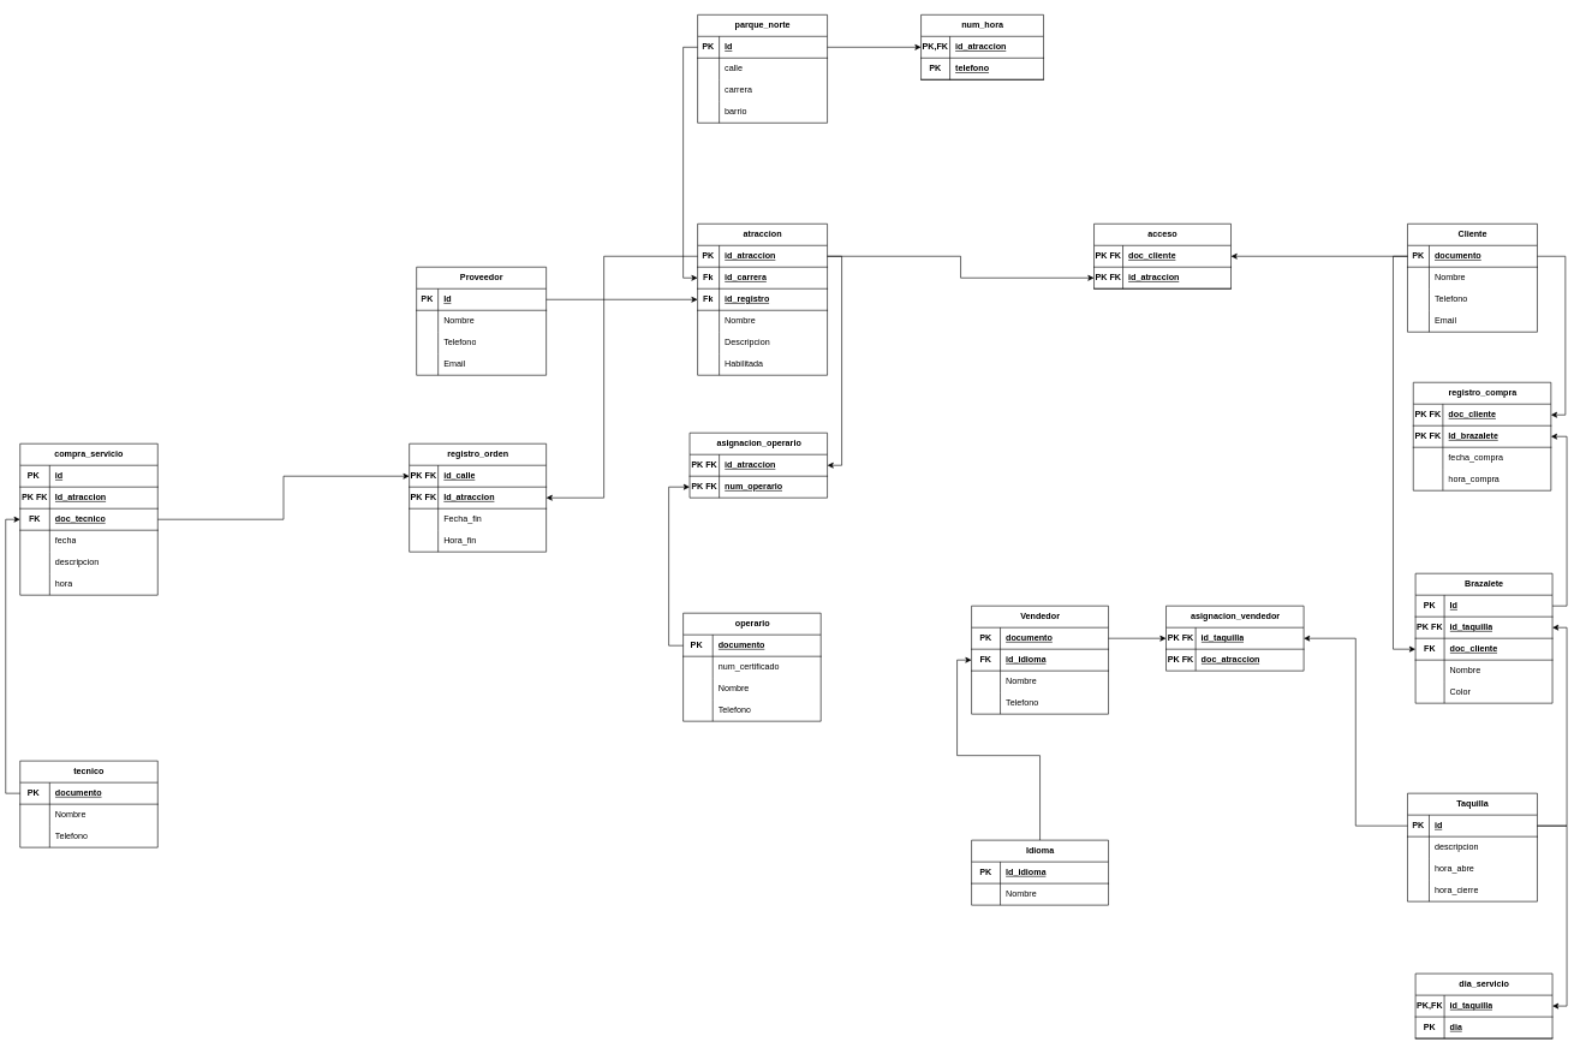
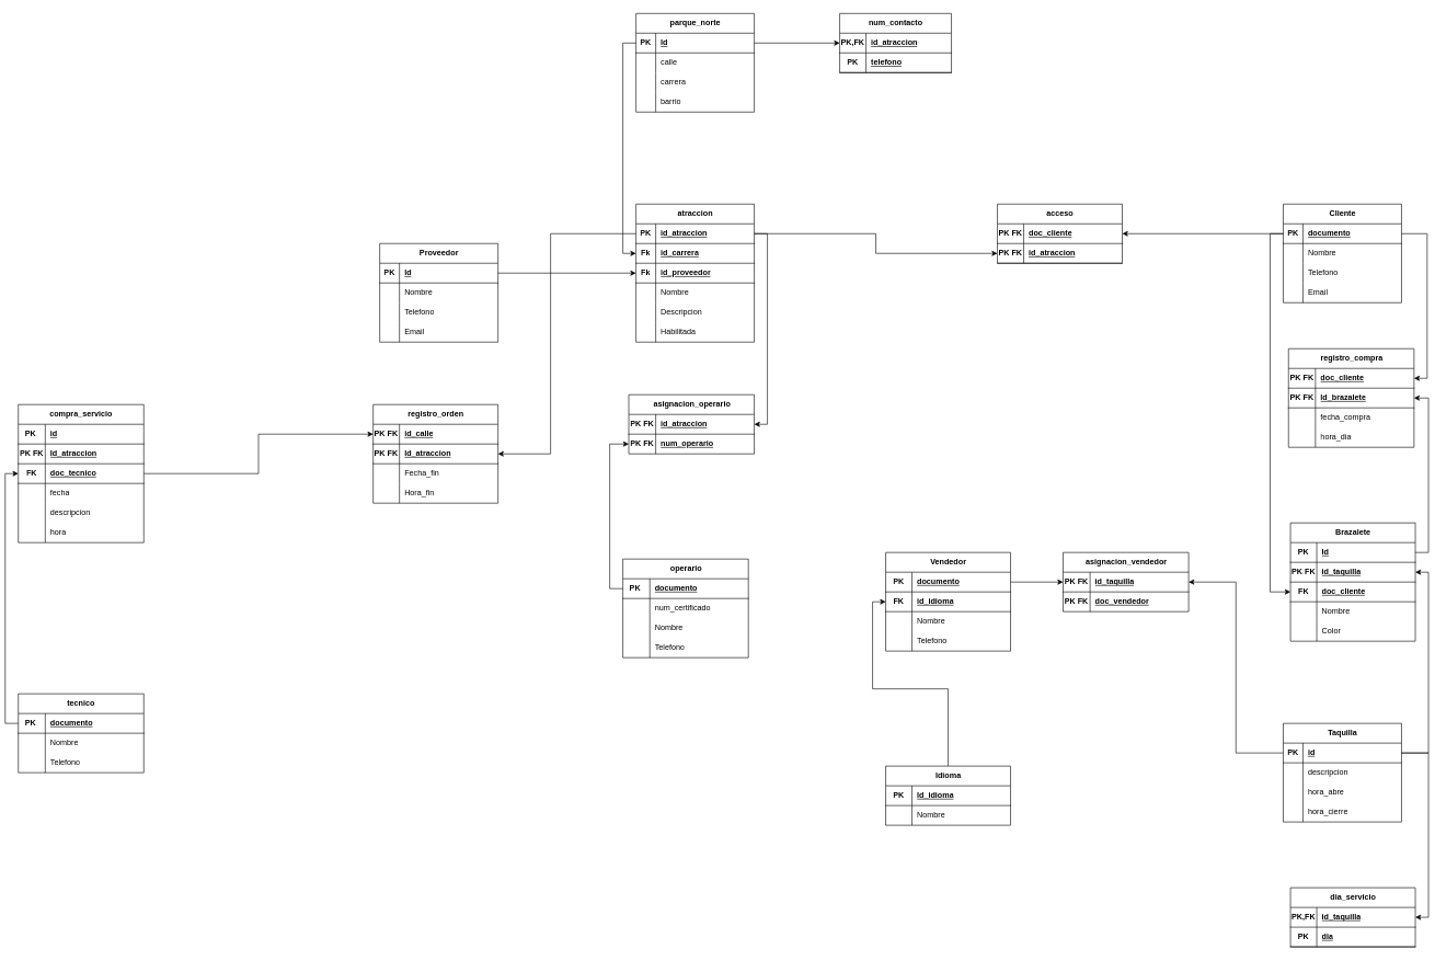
- <mxCell id="2" value="num_hora" style="shape=table;startSize=30;container=1;collapsible=1;childLayout=tableLayout;fixedRows=1;rowLines=0;fontStyle=1;align=center;resizeLast=1;html=1;" parent="1" vertex="1"><mxGeometry x="1271" y="20" width="170" height="90" as="geometry" /></mxCell>
+ <mxCell id="2" value="num_contacto" style="shape=table;startSize=30;container=1;collapsible=1;childLayout=tableLayout;fixedRows=1;rowLines=0;fontStyle=1;align=center;resizeLast=1;html=1;" parent="1" vertex="1"><mxGeometry x="1271" y="20" width="170" height="90" as="geometry" /></mxCell>
- <mxCell id="114" value="id_registro" style="shape=partialRectangle;connectable=0;fillColor=none;top=0;left=0;bottom=0;right=0;align=left;spacingLeft=6;fontStyle=5;overflow=hidden;whiteSpace=wrap;html=1;" parent="112" vertex="1"><mxGeometry x="30" width="150" height="30" as="geometry"><mxRectangle width="150" height="30" as="alternateBounds" /></mxGeometry></mxCell>
+ <mxCell id="114" value="id_proveedor" style="shape=partialRectangle;connectable=0;fillColor=none;top=0;left=0;bottom=0;right=0;align=left;spacingLeft=6;fontStyle=5;overflow=hidden;whiteSpace=wrap;html=1;" parent="112" vertex="1"><mxGeometry x="30" width="150" height="30" as="geometry"><mxRectangle width="150" height="30" as="alternateBounds" /></mxGeometry></mxCell>
- <mxCell id="164" value="hora_compra" style="shape=partialRectangle;connectable=0;fillColor=none;top=0;left=0;bottom=0;right=0;align=left;spacingLeft=6;overflow=hidden;whiteSpace=wrap;html=1;" parent="162" vertex="1"><mxGeometry x="41" width="150" height="30" as="geometry"><mxRectangle width="150" height="30" as="alternateBounds" /></mxGeometry></mxCell>
+ <mxCell id="164" value="hora_dia" style="shape=partialRectangle;connectable=0;fillColor=none;top=0;left=0;bottom=0;right=0;align=left;spacingLeft=6;overflow=hidden;whiteSpace=wrap;html=1;" parent="162" vertex="1"><mxGeometry x="41" width="150" height="30" as="geometry"><mxRectangle width="150" height="30" as="alternateBounds" /></mxGeometry></mxCell>
- <mxCell id="146" value="&lt;b&gt;&lt;u&gt;doc_atraccion&lt;/u&gt;&lt;/b&gt;" style="shape=partialRectangle;connectable=0;fillColor=none;top=0;left=0;bottom=0;right=0;align=left;spacingLeft=6;overflow=hidden;whiteSpace=wrap;html=1;" parent="144" vertex="1"><mxGeometry x="41" width="150" height="30" as="geometry"><mxRectangle width="150" height="30" as="alternateBounds" /></mxGeometry></mxCell>
+ <mxCell id="146" value="&lt;b&gt;&lt;u&gt;doc_vendedor&lt;/u&gt;&lt;/b&gt;" style="shape=partialRectangle;connectable=0;fillColor=none;top=0;left=0;bottom=0;right=0;align=left;spacingLeft=6;overflow=hidden;whiteSpace=wrap;html=1;" parent="144" vertex="1"><mxGeometry x="41" width="150" height="30" as="geometry"><mxRectangle width="150" height="30" as="alternateBounds" /></mxGeometry></mxCell>
